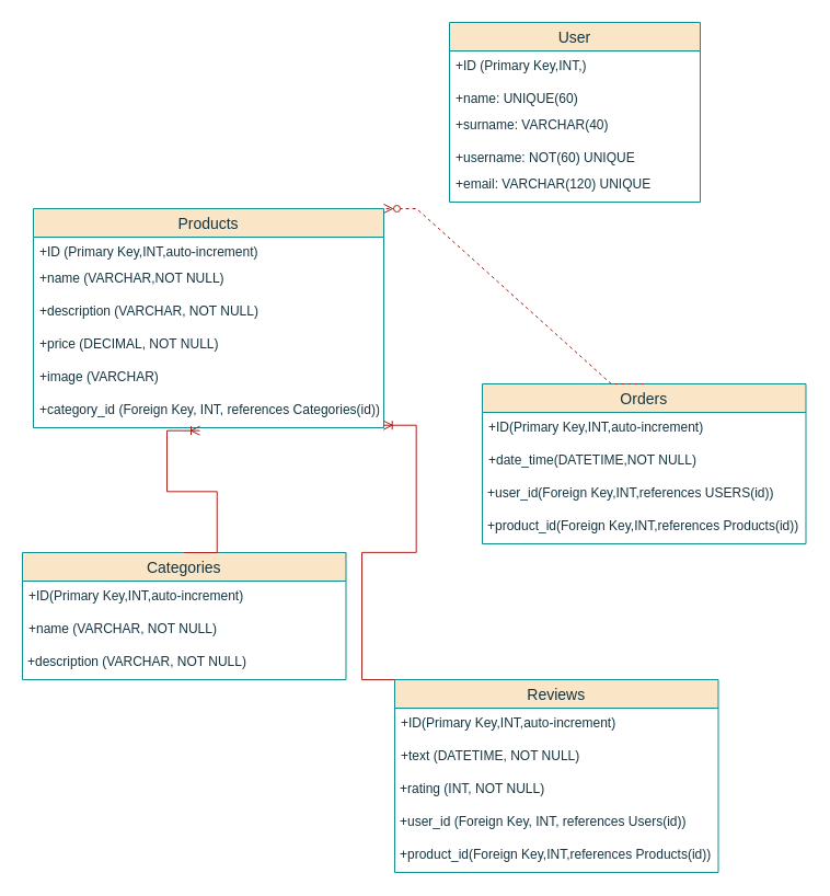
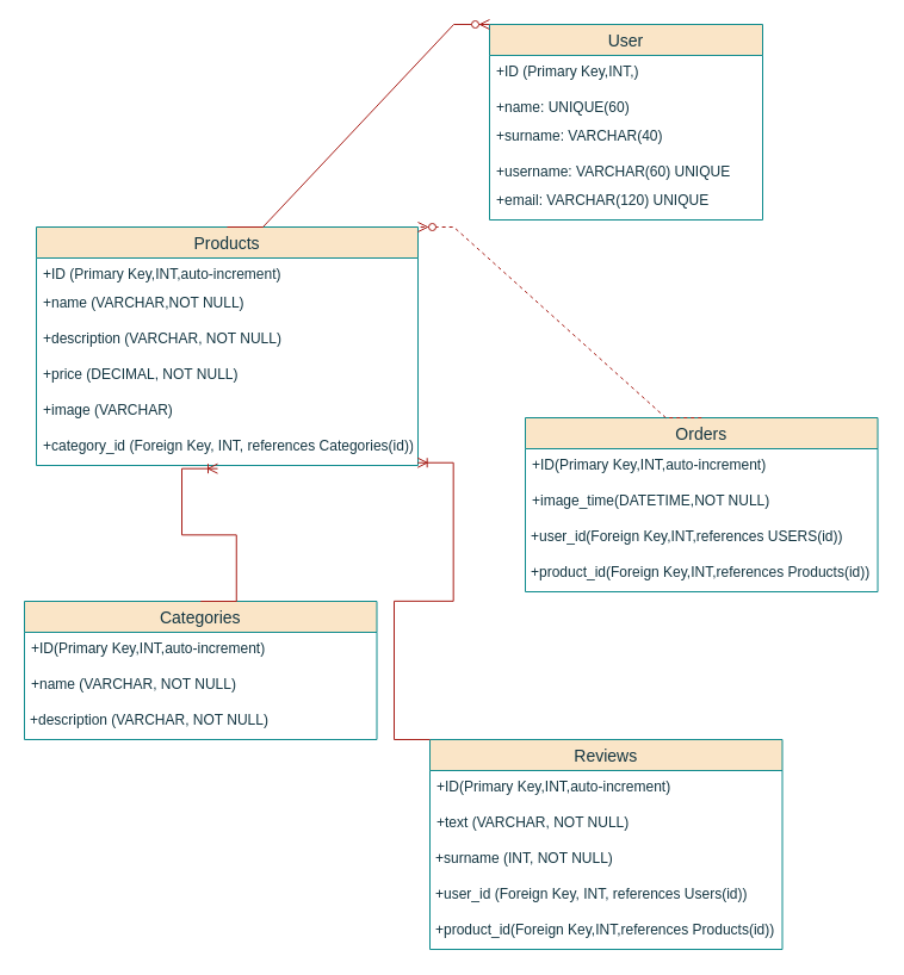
+ <mxCell id="31" value="" style="edgeStyle=entityRelationEdgeStyle;fontSize=12;html=1;endArrow=ERzeroToMany;endFill=1;rounded=0;strokeColor=#A8201A;fontColor=#143642;fillColor=#FAE5C7;entryX=0;entryY=0;entryDx=0;entryDy=0;exitX=0.5;exitY=0;exitDx=0;exitDy=0;" parent="1" source="8" target="2" edge="1"><mxGeometry width="100" height="100" relative="1" as="geometry"><mxPoint x="420" y="280" as="sourcePoint" /><mxPoint x="520" y="180" as="targetPoint" /></mxGeometry></mxCell>
- <mxCell id="6" value="+username: NOT(60) UNIQUE" style="text;strokeColor=none;fillColor=none;spacingLeft=4;spacingRight=4;overflow=hidden;rotatable=0;points=[[0,0.5],[1,0.5]];portConstraint=eastwest;fontSize=12;labelBackgroundColor=none;fontColor=#143642;" vertex="1" parent="2"><mxGeometry y="110" width="229" height="24" as="geometry" /></mxCell>
+ <mxCell id="6" value="+username: VARCHAR(60) UNIQUE" style="text;strokeColor=none;fillColor=none;spacingLeft=4;spacingRight=4;overflow=hidden;rotatable=0;points=[[0,0.5],[1,0.5]];portConstraint=eastwest;fontSize=12;labelBackgroundColor=none;fontColor=#143642;" vertex="1" parent="2"><mxGeometry y="110" width="229" height="24" as="geometry" /></mxCell>
- <mxCell id="17" value="+date_time(DATETIME,NOT NULL)" style="text;strokeColor=none;fillColor=none;spacingLeft=4;spacingRight=4;overflow=hidden;rotatable=0;points=[[0,0.5],[1,0.5]];portConstraint=eastwest;fontSize=12;labelBackgroundColor=none;fontColor=#143642;" parent="15" vertex="1"><mxGeometry y="56" width="295.5" height="30" as="geometry" /></mxCell>
+ <mxCell id="17" value="+image_time(DATETIME,NOT NULL)" style="text;strokeColor=none;fillColor=none;spacingLeft=4;spacingRight=4;overflow=hidden;rotatable=0;points=[[0,0.5],[1,0.5]];portConstraint=eastwest;fontSize=12;labelBackgroundColor=none;fontColor=#143642;" parent="15" vertex="1"><mxGeometry y="56" width="295.5" height="30" as="geometry" /></mxCell>
- <mxCell id="26" value="+text (DATETIME, NOT NULL)" style="text;strokeColor=none;fillColor=none;spacingLeft=4;spacingRight=4;overflow=hidden;rotatable=0;points=[[0,0.5],[1,0.5]];portConstraint=eastwest;fontSize=12;labelBackgroundColor=none;fontColor=#143642;" parent="24" vertex="1"><mxGeometry y="56" width="295.5" height="30" as="geometry" /></mxCell>
+ <mxCell id="26" value="+text (VARCHAR, NOT NULL)" style="text;strokeColor=none;fillColor=none;spacingLeft=4;spacingRight=4;overflow=hidden;rotatable=0;points=[[0,0.5],[1,0.5]];portConstraint=eastwest;fontSize=12;labelBackgroundColor=none;fontColor=#143642;" parent="24" vertex="1"><mxGeometry y="56" width="295.5" height="30" as="geometry" /></mxCell>
- <mxCell id="27" value="+rating (INT, NOT NULL)" style="text;strokeColor=none;fillColor=none;spacingLeft=3;spacingRight=4;overflow=hidden;rotatable=0;points=[[0,0.5],[1,0.5]];portConstraint=eastwest;fontSize=12;labelBackgroundColor=none;fontColor=#143642;" parent="24" vertex="1"><mxGeometry y="86" width="295.5" height="30" as="geometry" /></mxCell>
+ <mxCell id="27" value="+surname (INT, NOT NULL)" style="text;strokeColor=none;fillColor=none;spacingLeft=3;spacingRight=4;overflow=hidden;rotatable=0;points=[[0,0.5],[1,0.5]];portConstraint=eastwest;fontSize=12;labelBackgroundColor=none;fontColor=#143642;" parent="24" vertex="1"><mxGeometry y="86" width="295.5" height="30" as="geometry" /></mxCell>
